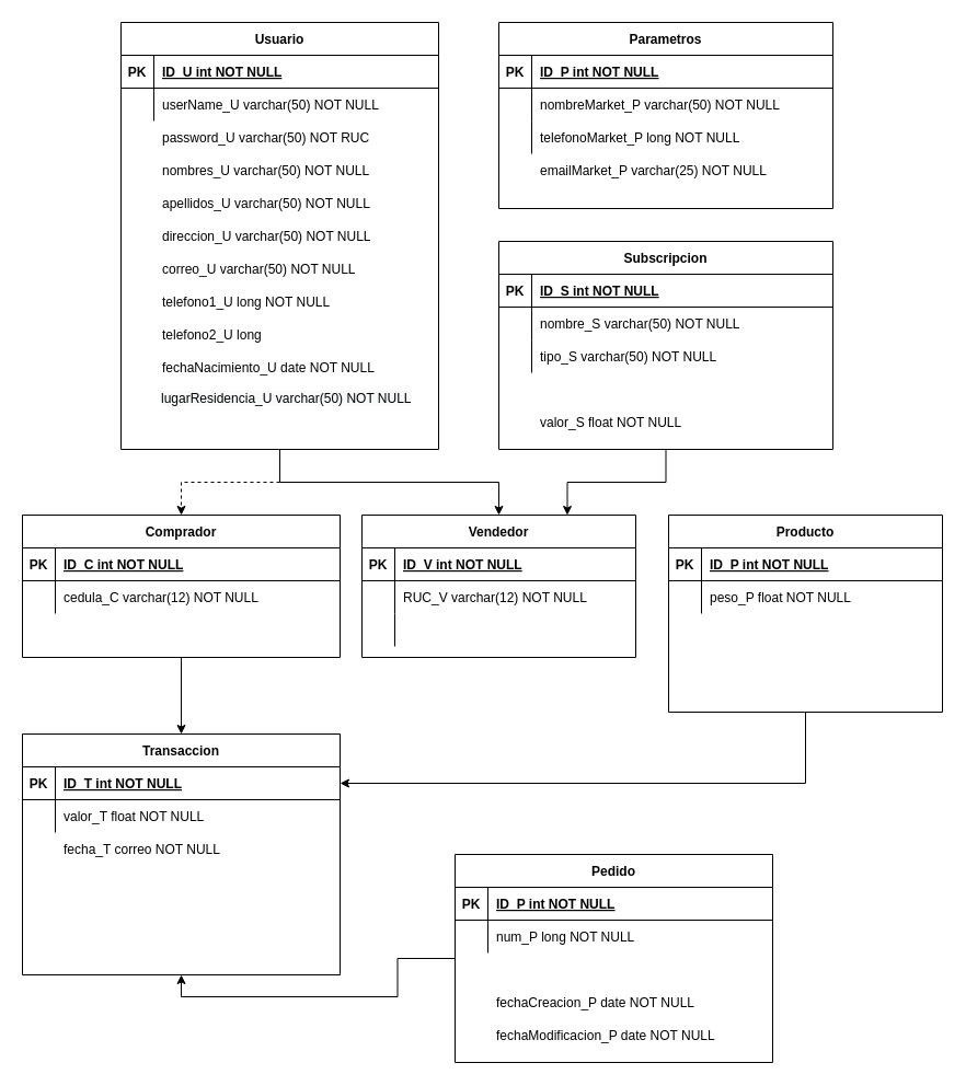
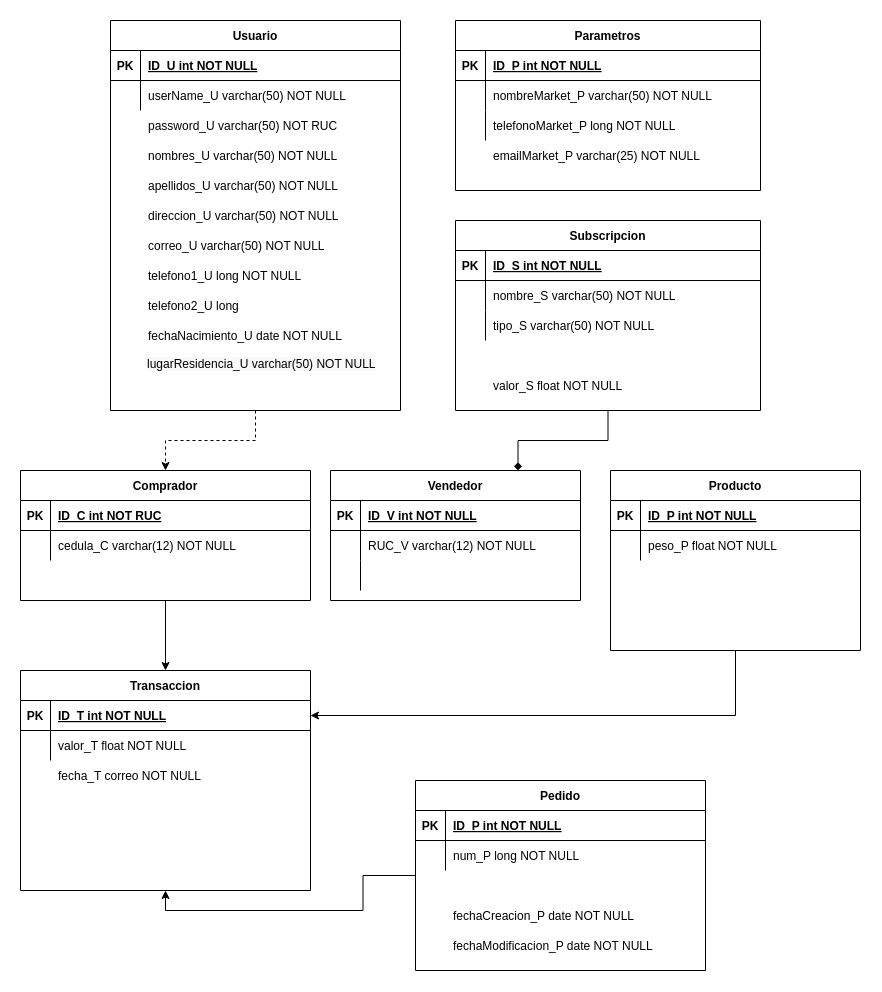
- <mxCell id="21" style="edgeStyle=orthogonalEdgeStyle;rounded=0;orthogonalLoop=1;jettySize=auto;html=1;exitX=0.5;exitY=1;exitDx=0;exitDy=0;entryX=0.5;entryY=0;entryDx=0;entryDy=0;" edge="1" parent="1" source="22" target="2"><mxGeometry relative="1" as="geometry" /></mxCell>
- <mxCell id="78" style="edgeStyle=orthogonalEdgeStyle;rounded=0;orthogonalLoop=1;jettySize=auto;html=1;entryX=0.75;entryY=0;entryDx=0;entryDy=0;" edge="1" parent="1" source="79" target="2"><mxGeometry relative="1" as="geometry" /></mxCell>
+ <mxCell id="78" style="edgeStyle=orthogonalEdgeStyle;rounded=0;orthogonalLoop=1;jettySize=auto;html=1;entryX=0.75;entryY=0;entryDx=0;entryDy=0;endArrow=diamond;" edge="1" parent="1" source="79" target="2"><mxGeometry relative="1" as="geometry" /></mxCell>
- <mxCell id="41" value="ID_C int NOT NULL " style="shape=partialRectangle;overflow=hidden;connectable=0;fillColor=none;top=0;left=0;bottom=0;right=0;align=left;spacingLeft=6;fontStyle=5;" vertex="1" parent="39"><mxGeometry x="30" width="260" height="30" as="geometry" /></mxCell>
+ <mxCell id="41" value="ID_C int NOT RUC " style="shape=partialRectangle;overflow=hidden;connectable=0;fillColor=none;top=0;left=0;bottom=0;right=0;align=left;spacingLeft=6;fontStyle=5;" vertex="1" parent="39"><mxGeometry x="30" width="260" height="30" as="geometry" /></mxCell>
